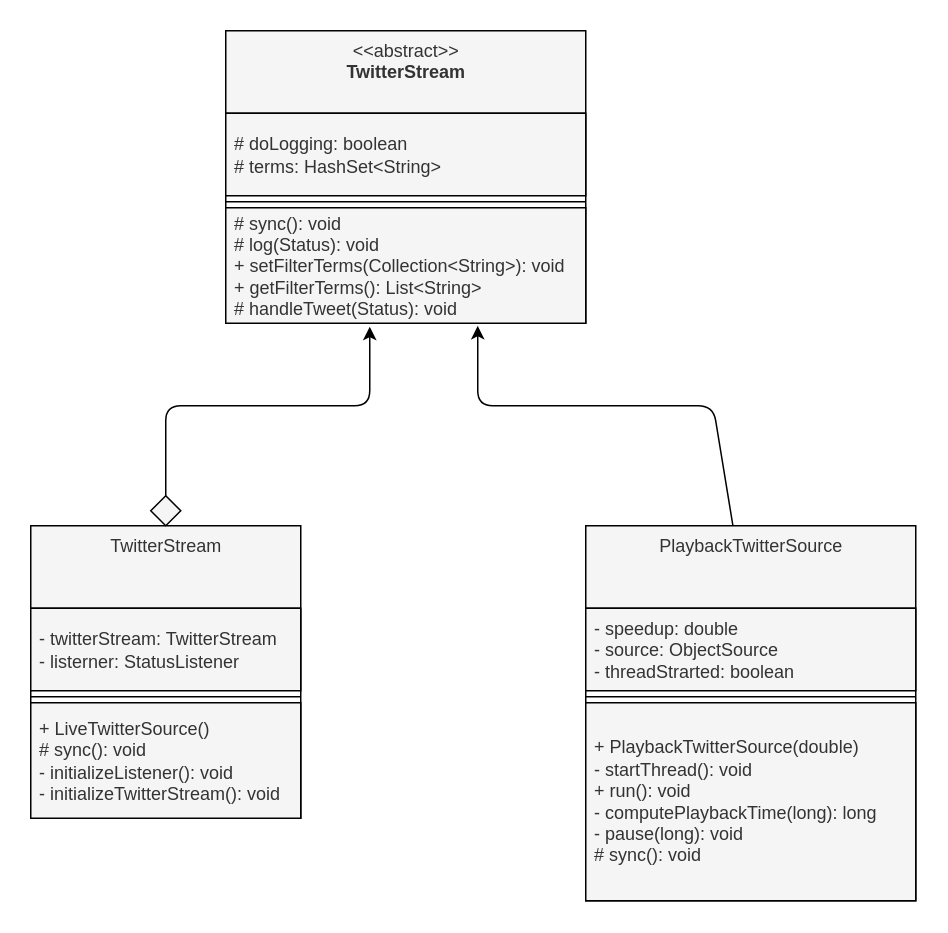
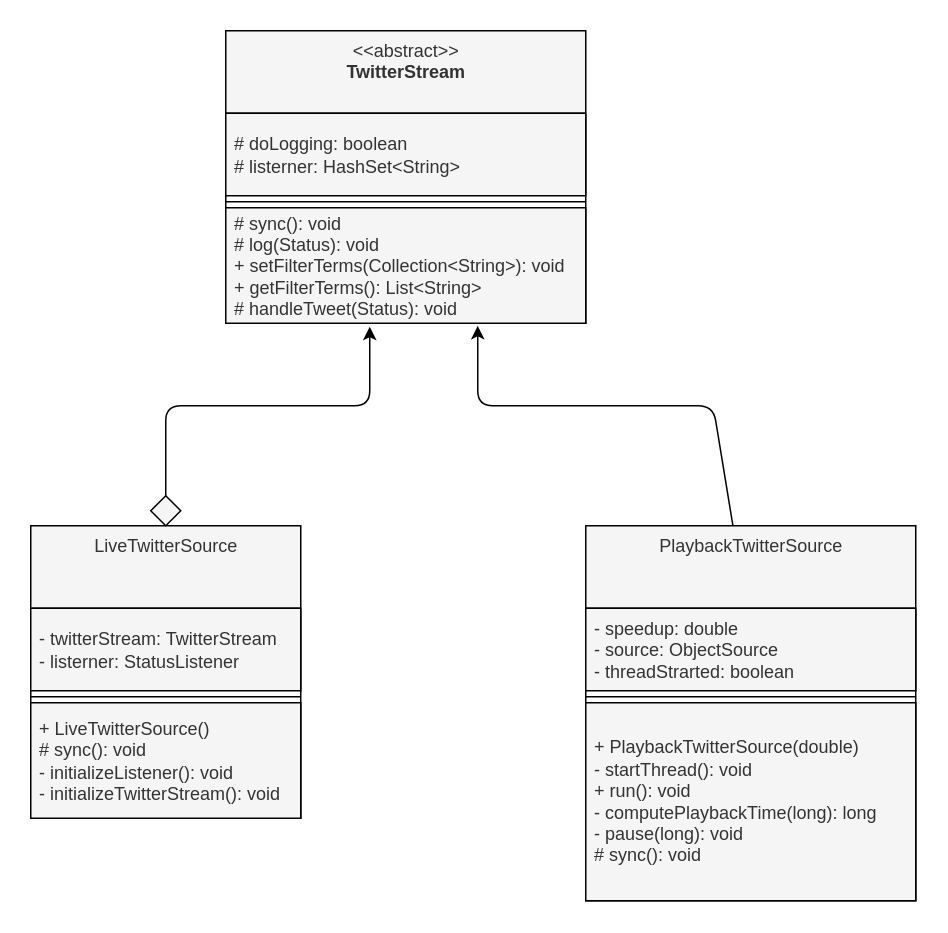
- <mxCell id="3" value="# doLogging: boolean&lt;br&gt;# terms: HashSet&amp;lt;String&amp;gt;&lt;br&gt;" style="text;html=1;strokeColor=#000000;fillColor=#f5f5f5;align=left;verticalAlign=middle;spacingLeft=4;spacingRight=4;overflow=hidden;rotatable=0;points=[[0,0.5],[1,0.5]];portConstraint=eastwest;fontColor=#333333;labelBackgroundColor=none;labelBorderColor=none;strokeWidth=1;" parent="2" vertex="1"><mxGeometry y="55" width="240" height="55" as="geometry" /></mxCell>
+ <mxCell id="3" value="# doLogging: boolean&lt;br&gt;# listerner: HashSet&amp;lt;String&amp;gt;&lt;br&gt;" style="text;html=1;strokeColor=#000000;fillColor=#f5f5f5;align=left;verticalAlign=middle;spacingLeft=4;spacingRight=4;overflow=hidden;rotatable=0;points=[[0,0.5],[1,0.5]];portConstraint=eastwest;fontColor=#333333;labelBackgroundColor=none;labelBorderColor=none;strokeWidth=1;" parent="2" vertex="1"><mxGeometry y="55" width="240" height="55" as="geometry" /></mxCell>
- <mxCell id="6" value="TwitterStream" style="swimlane;fontStyle=0;align=center;verticalAlign=top;childLayout=stackLayout;horizontal=1;startSize=55;horizontalStack=0;resizeParent=1;resizeParentMax=0;resizeLast=0;collapsible=0;marginBottom=0;html=1;fontColor=#333333;labelBackgroundColor=none;labelBorderColor=none;fillColor=#f5f5f5;strokeColor=#000000;strokeWidth=1;" parent="1" vertex="1"><mxGeometry x="20" y="350" width="180" height="195" as="geometry" /></mxCell>
+ <mxCell id="6" value="LiveTwitterSource" style="swimlane;fontStyle=0;align=center;verticalAlign=top;childLayout=stackLayout;horizontal=1;startSize=55;horizontalStack=0;resizeParent=1;resizeParentMax=0;resizeLast=0;collapsible=0;marginBottom=0;html=1;fontColor=#333333;labelBackgroundColor=none;labelBorderColor=none;fillColor=#f5f5f5;strokeColor=#000000;strokeWidth=1;" parent="1" vertex="1"><mxGeometry x="20" y="350" width="180" height="195" as="geometry" /></mxCell>
